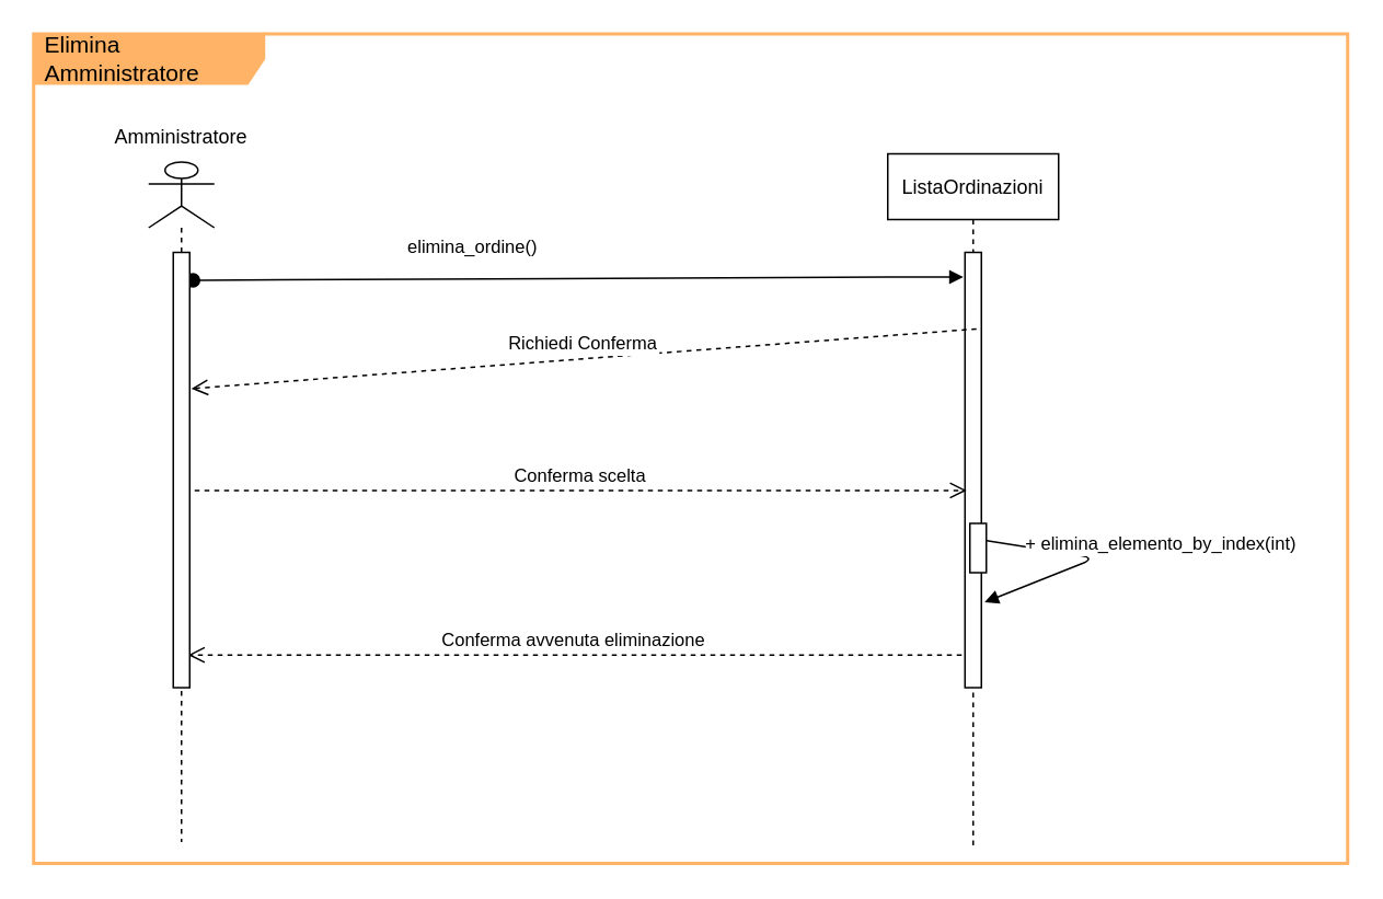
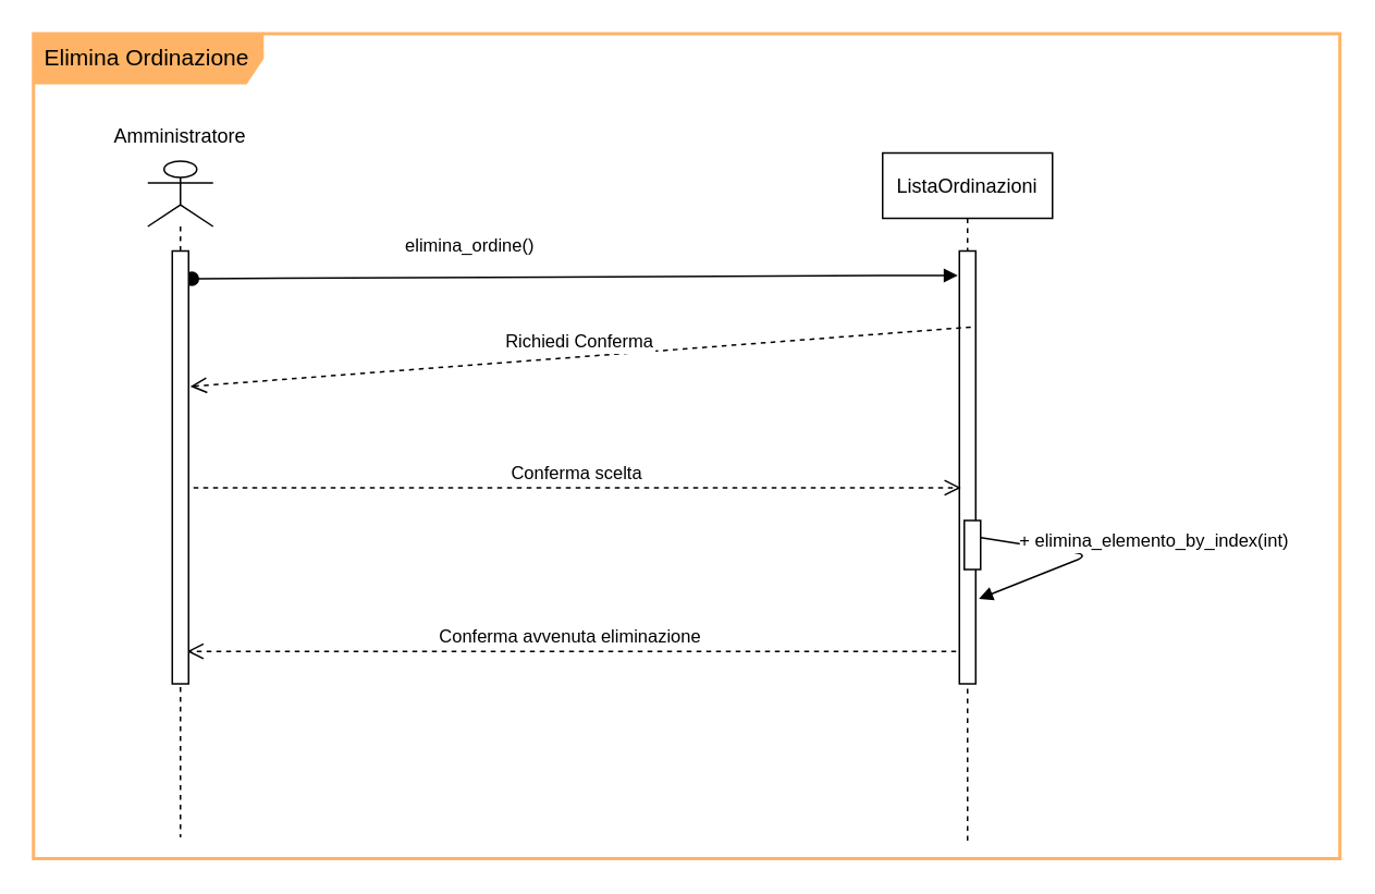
- <mxCell id="13" value="&lt;font style=&quot;font-size: 14px&quot;&gt;Elimina Amministratore&lt;/font&gt;" style="shape=umlFrame;whiteSpace=wrap;html=1;width=140;height=30;boundedLbl=1;verticalAlign=middle;align=left;spacingLeft=5;fillColor=#FFB366;strokeColor=#FFB366;strokeWidth=2;" vertex="1" parent="1"><mxGeometry x="20" y="20" width="800" height="505" as="geometry" /></mxCell>
+ <mxCell id="13" value="&lt;font style=&quot;font-size: 14px&quot;&gt;Elimina Ordinazione&lt;/font&gt;" style="shape=umlFrame;whiteSpace=wrap;html=1;width=140;height=30;boundedLbl=1;verticalAlign=middle;align=left;spacingLeft=5;fillColor=#FFB366;strokeColor=#FFB366;strokeWidth=2;" vertex="1" parent="1"><mxGeometry x="20" y="20" width="800" height="505" as="geometry" /></mxCell>
